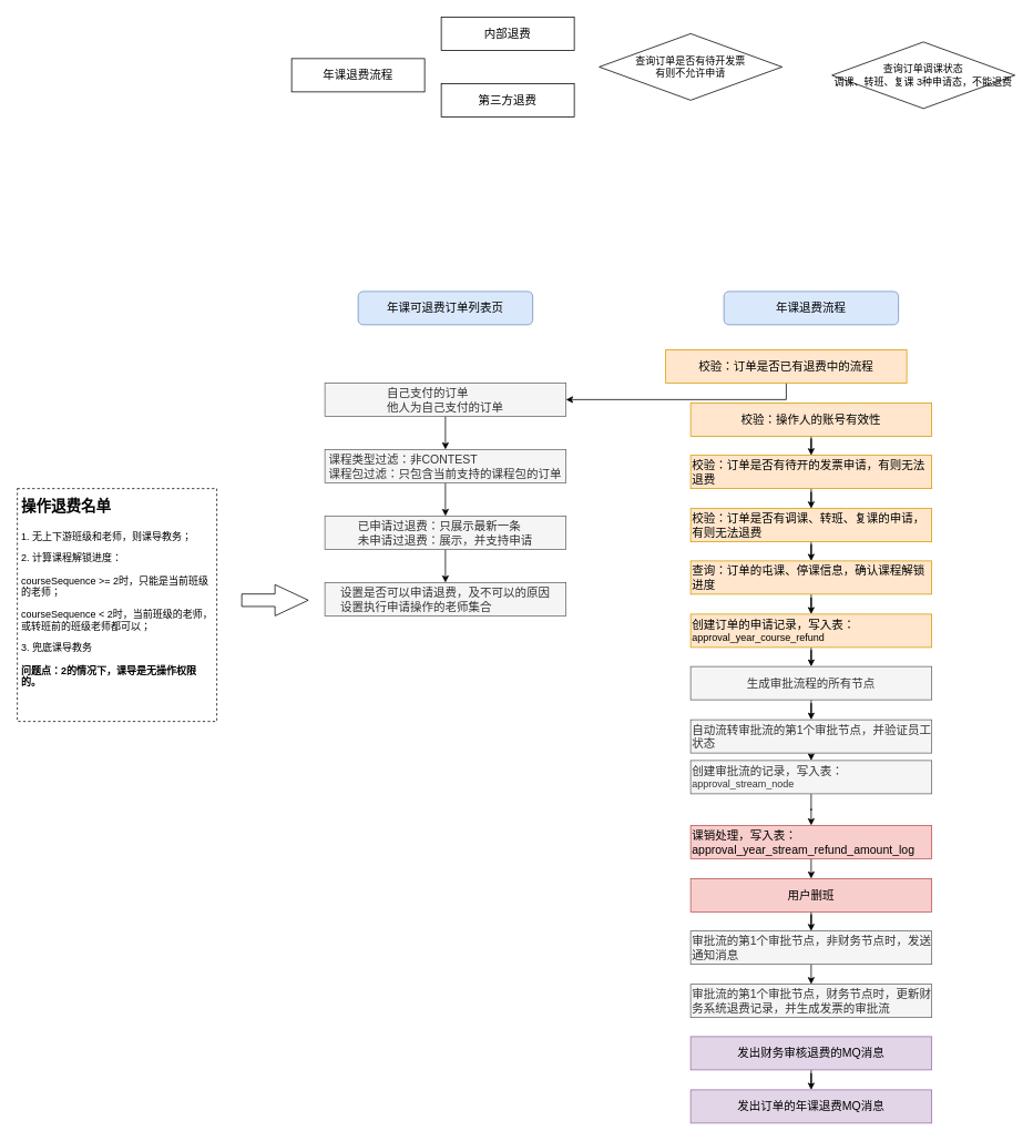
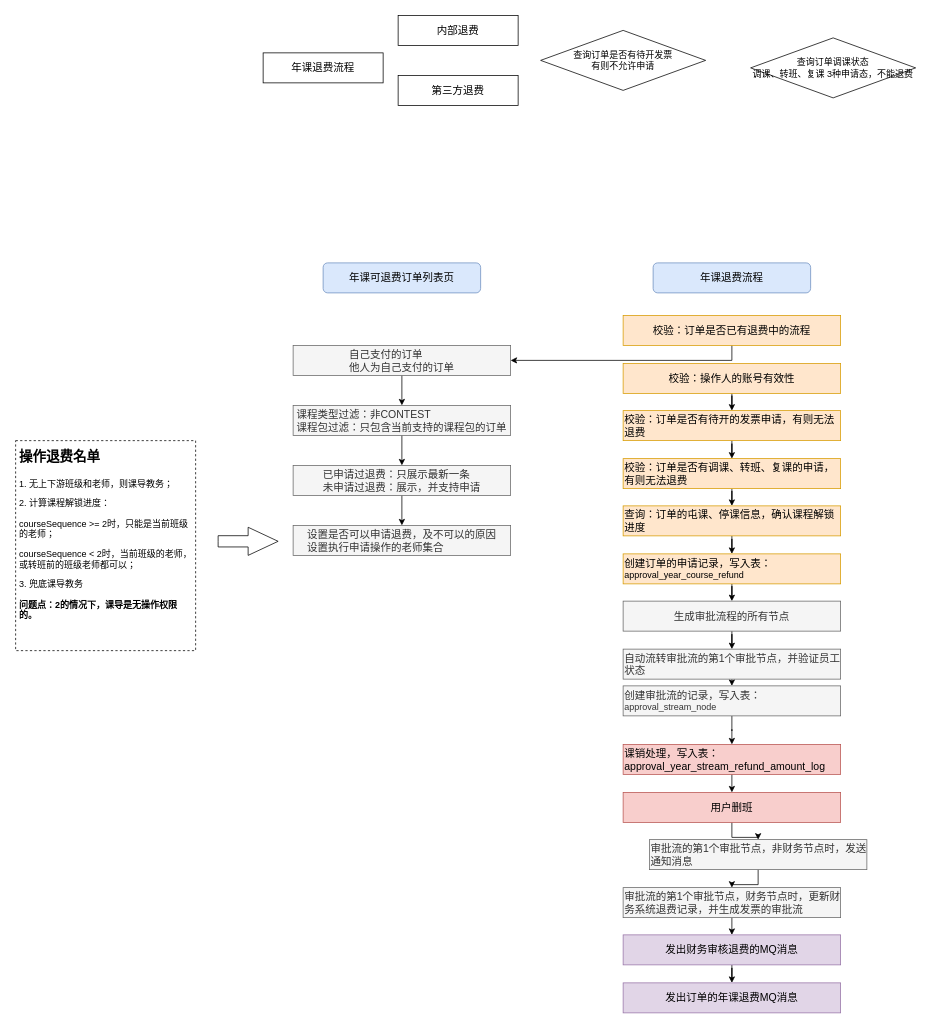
- <mxCell id="17" value="&lt;div style=&quot;&quot;&gt;&lt;span style=&quot;font-size: 14px;&quot;&gt;校验：订单是否已有退费中的流程&lt;/span&gt;&lt;/div&gt;" style="rounded=0;whiteSpace=wrap;html=1;fillColor=#ffe6cc;strokeColor=#d79b00;align=center;" vertex="1" parent="1"><mxGeometry x="800" y="420" width="290" height="40" as="geometry" /></mxCell>
+ <mxCell id="17" value="&lt;div style=&quot;&quot;&gt;&lt;span style=&quot;font-size: 14px;&quot;&gt;校验：订单是否已有退费中的流程&lt;/span&gt;&lt;/div&gt;" style="rounded=0;whiteSpace=wrap;html=1;fillColor=#ffe6cc;strokeColor=#d79b00;align=center;" vertex="1" parent="1"><mxGeometry x="830" y="420" width="290" height="40" as="geometry" /></mxCell>
- <mxCell id="39" value="&lt;span style=&quot;font-size: 14px;&quot;&gt;审批流的第1个审批节点，非财务节点时，发送通知消息&lt;/span&gt;&lt;div style=&quot;&quot;&gt;&lt;/div&gt;" style="rounded=0;whiteSpace=wrap;html=1;fillColor=#f5f5f5;fontColor=#333333;strokeColor=#666666;align=left;" vertex="1" parent="1"><mxGeometry x="830" y="1119" width="290" height="40" as="geometry" /></mxCell>
+ <mxCell id="39" value="&lt;span style=&quot;font-size: 14px;&quot;&gt;审批流的第1个审批节点，非财务节点时，发送通知消息&lt;/span&gt;&lt;div style=&quot;&quot;&gt;&lt;/div&gt;" style="rounded=0;whiteSpace=wrap;html=1;fillColor=#f5f5f5;fontColor=#333333;strokeColor=#666666;align=left;" vertex="1" parent="1"><mxGeometry x="865" y="1119" width="290" height="40" as="geometry" /></mxCell>
+ <mxCell id="40" style="edgeStyle=orthogonalEdgeStyle;rounded=0;orthogonalLoop=1;jettySize=auto;html=1;exitX=0.5;exitY=1;exitDx=0;exitDy=0;entryX=0.5;entryY=0;entryDx=0;entryDy=0;" edge="1" parent="1" source="41" target="43"><mxGeometry relative="1" as="geometry" /></mxCell>
